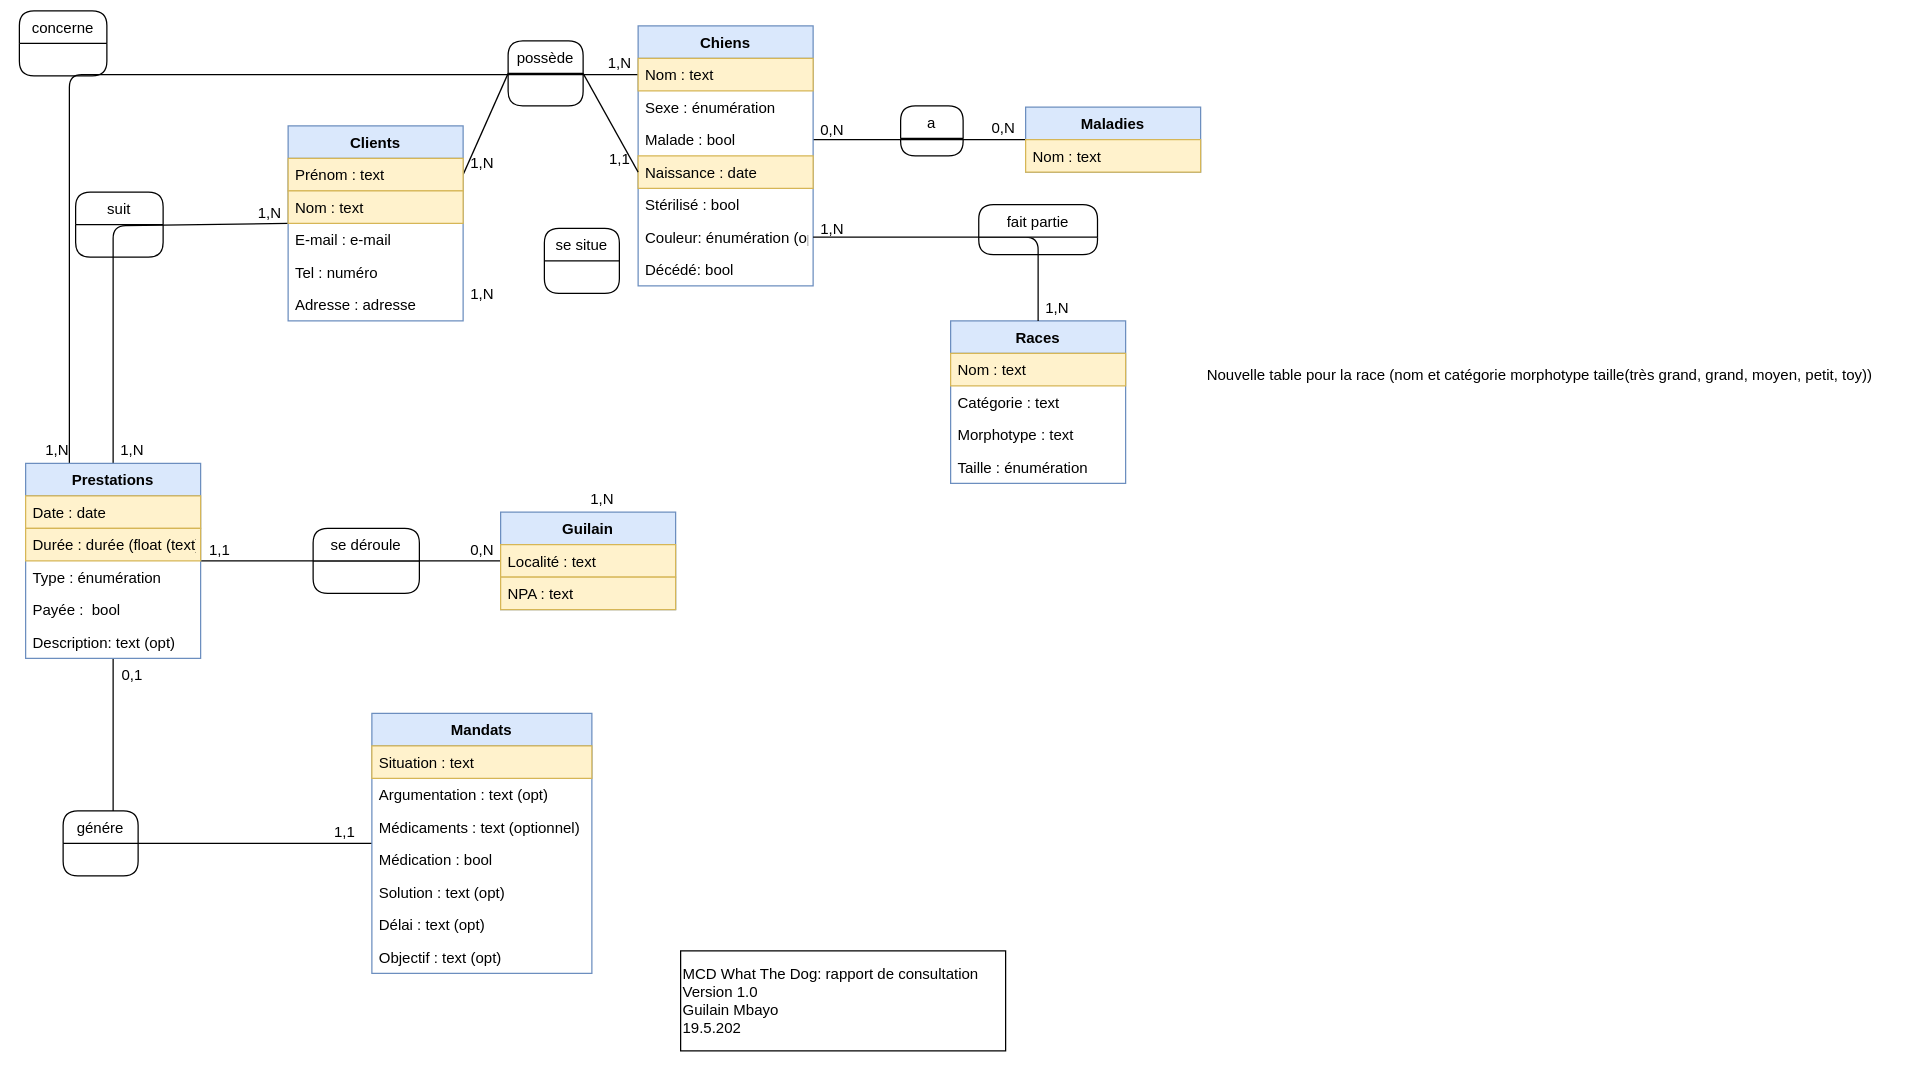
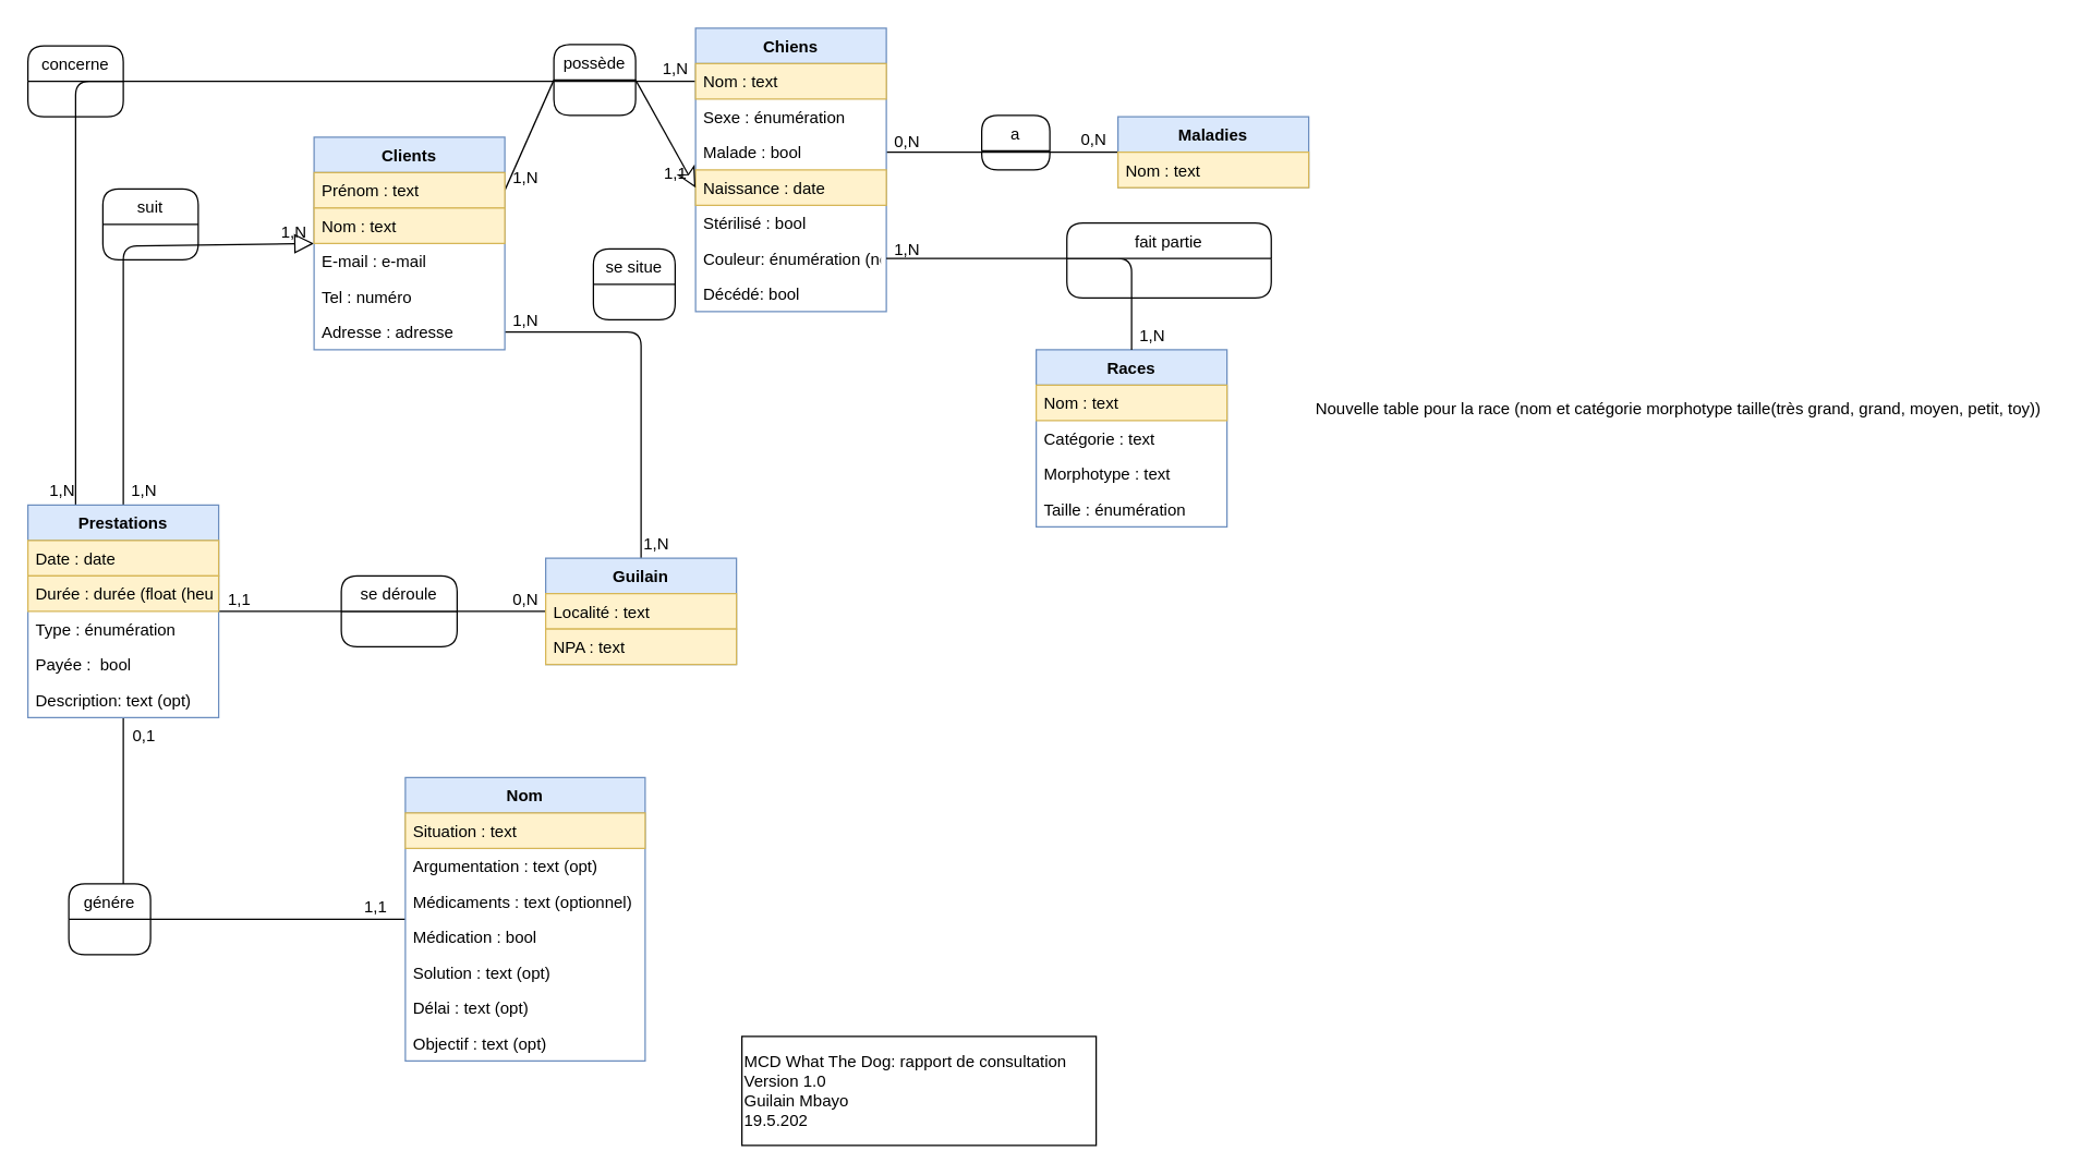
- <mxCell id="60" value="concerne" style="swimlane;fontStyle=0;childLayout=stackLayout;horizontal=1;startSize=26;horizontalStack=0;resizeParent=1;resizeParentMax=0;resizeLast=0;collapsible=1;marginBottom=0;rounded=1;" parent="1" vertex="1"><mxGeometry x="15" y="8" width="70" height="52" as="geometry" /></mxCell>
+ <mxCell id="60" value="concerne" style="swimlane;fontStyle=0;childLayout=stackLayout;horizontal=1;startSize=26;horizontalStack=0;resizeParent=1;resizeParentMax=0;resizeLast=0;collapsible=1;marginBottom=0;rounded=1;" parent="1" vertex="1"><mxGeometry x="20" y="33" width="70" height="52" as="geometry" /></mxCell>
- <mxCell id="59" value="" style="endArrow=none;endFill=0;endSize=12;html=1;exitX=1;exitY=0.5;exitDx=0;exitDy=0;entryX=0;entryY=0.5;entryDx=0;entryDy=0;" parent="1" source="49" target="54" edge="1"><mxGeometry width="160" relative="1" as="geometry"><mxPoint x="466" y="138" as="sourcePoint" /><mxPoint x="490" y="170" as="targetPoint" /><Array as="points" /></mxGeometry></mxCell>
+ <mxCell id="59" value="" style="endArrow=classic;endFill=0;endSize=12;html=1;exitX=1;exitY=0.5;exitDx=0;exitDy=0;entryX=0;entryY=0.5;entryDx=0;entryDy=0;" parent="1" source="49" target="54" edge="1"><mxGeometry width="160" relative="1" as="geometry"><mxPoint x="466" y="138" as="sourcePoint" /><mxPoint x="490" y="170" as="targetPoint" /><Array as="points" /></mxGeometry></mxCell>
- <mxCell id="2" value="" style="endArrow=none;endFill=0;endSize=12;html=1;exitX=0.5;exitY=0;exitDx=0;exitDy=0;entryX=0;entryY=0.5;entryDx=0;entryDy=0;" parent="1" source="33" target="43" edge="1"><mxGeometry width="160" relative="1" as="geometry"><mxPoint x="30" y="240" as="sourcePoint" /><mxPoint x="190" y="240" as="targetPoint" /><Array as="points"><mxPoint x="90" y="180" /></Array></mxGeometry></mxCell>
+ <mxCell id="2" value="" style="endArrow=block;endFill=0;endSize=12;html=1;exitX=0.5;exitY=0;exitDx=0;exitDy=0;entryX=0;entryY=0.5;entryDx=0;entryDy=0;" parent="1" source="33" target="43" edge="1"><mxGeometry width="160" relative="1" as="geometry"><mxPoint x="30" y="240" as="sourcePoint" /><mxPoint x="190" y="240" as="targetPoint" /><Array as="points"><mxPoint x="90" y="180" /></Array></mxGeometry></mxCell>
- <mxCell id="13" value="suit" style="swimlane;fontStyle=0;childLayout=stackLayout;horizontal=1;startSize=26;horizontalStack=0;resizeParent=1;resizeParentMax=0;resizeLast=0;collapsible=1;marginBottom=0;rounded=1;" parent="1" vertex="1"><mxGeometry x="60" y="153" width="70" height="52" as="geometry" /></mxCell>
+ <mxCell id="13" value="suit" style="swimlane;fontStyle=0;childLayout=stackLayout;horizontal=1;startSize=26;horizontalStack=0;resizeParent=1;resizeParentMax=0;resizeLast=0;collapsible=1;marginBottom=0;rounded=1;" parent="1" vertex="1"><mxGeometry x="75" y="138" width="70" height="52" as="geometry" /></mxCell>
- <mxCell id="70" value="fait partie" style="swimlane;fontStyle=0;childLayout=stackLayout;horizontal=1;startSize=26;horizontalStack=0;resizeParent=1;resizeParentMax=0;resizeLast=0;collapsible=1;marginBottom=0;rounded=1;" parent="1" vertex="1"><mxGeometry x="782.5" y="163" width="95" height="40" as="geometry"><mxRectangle x="825" y="83" width="40" height="26" as="alternateBounds" /></mxGeometry></mxCell>
+ <mxCell id="70" value="fait partie" style="swimlane;fontStyle=0;childLayout=stackLayout;horizontal=1;startSize=26;horizontalStack=0;resizeParent=1;resizeParentMax=0;resizeLast=0;collapsible=1;marginBottom=0;rounded=1;" parent="1" vertex="1"><mxGeometry x="782.5" y="163" width="150" height="55" as="geometry"><mxRectangle x="825" y="83" width="40" height="26" as="alternateBounds" /></mxGeometry></mxCell>
- <mxCell id="56" value="Couleur: énumération (opt)" style="text;strokeColor=none;fillColor=none;align=left;verticalAlign=top;spacingLeft=4;spacingRight=4;overflow=hidden;rotatable=0;points=[[0,0.5],[1,0.5]];portConstraint=eastwest;" parent="50" vertex="1"><mxGeometry y="156" width="140" height="26" as="geometry" /></mxCell>
+ <mxCell id="56" value="Couleur: énumération (nom)" style="text;strokeColor=none;fillColor=none;align=left;verticalAlign=top;spacingLeft=4;spacingRight=4;overflow=hidden;rotatable=0;points=[[0,0.5],[1,0.5]];portConstraint=eastwest;" parent="50" vertex="1"><mxGeometry y="156" width="140" height="26" as="geometry" /></mxCell>
+ <mxCell id="19" value="" style="endArrow=none;endFill=0;endSize=12;html=1;exitX=1;exitY=0.5;exitDx=0;exitDy=0;entryX=0.5;entryY=0;entryDx=0;entryDy=0;" parent="1" source="48" target="39" edge="1"><mxGeometry width="160" relative="1" as="geometry"><mxPoint x="400" y="310" as="sourcePoint" /><mxPoint x="540" y="206" as="targetPoint" /><Array as="points"><mxPoint x="470" y="243" /></Array></mxGeometry></mxCell>
- <mxCell id="35" value="Durée : durée (float (text))" style="text;strokeColor=#d6b656;fillColor=#fff2cc;align=left;verticalAlign=top;spacingLeft=4;spacingRight=4;overflow=hidden;rotatable=0;points=[[0,0.5],[1,0.5]];portConstraint=eastwest;" parent="33" vertex="1"><mxGeometry y="52" width="140" height="26" as="geometry" /></mxCell>
+ <mxCell id="35" value="Durée : durée (float (heures))" style="text;strokeColor=#d6b656;fillColor=#fff2cc;align=left;verticalAlign=top;spacingLeft=4;spacingRight=4;overflow=hidden;rotatable=0;points=[[0,0.5],[1,0.5]];portConstraint=eastwest;" parent="33" vertex="1"><mxGeometry y="52" width="140" height="26" as="geometry" /></mxCell>
- <mxCell id="24" value="Mandats" style="swimlane;fontStyle=1;childLayout=stackLayout;horizontal=1;startSize=26;horizontalStack=0;resizeParent=1;resizeParentMax=0;resizeLast=0;collapsible=1;marginBottom=0;fillColor=#dae8fc;strokeColor=#6c8ebf;" parent="1" vertex="1"><mxGeometry x="297" y="570" width="176" height="208" as="geometry" /></mxCell>
+ <mxCell id="24" value="Nom" style="swimlane;fontStyle=1;childLayout=stackLayout;horizontal=1;startSize=26;horizontalStack=0;resizeParent=1;resizeParentMax=0;resizeLast=0;collapsible=1;marginBottom=0;fillColor=#dae8fc;strokeColor=#6c8ebf;" parent="1" vertex="1"><mxGeometry x="297" y="570" width="176" height="208" as="geometry" /></mxCell>
